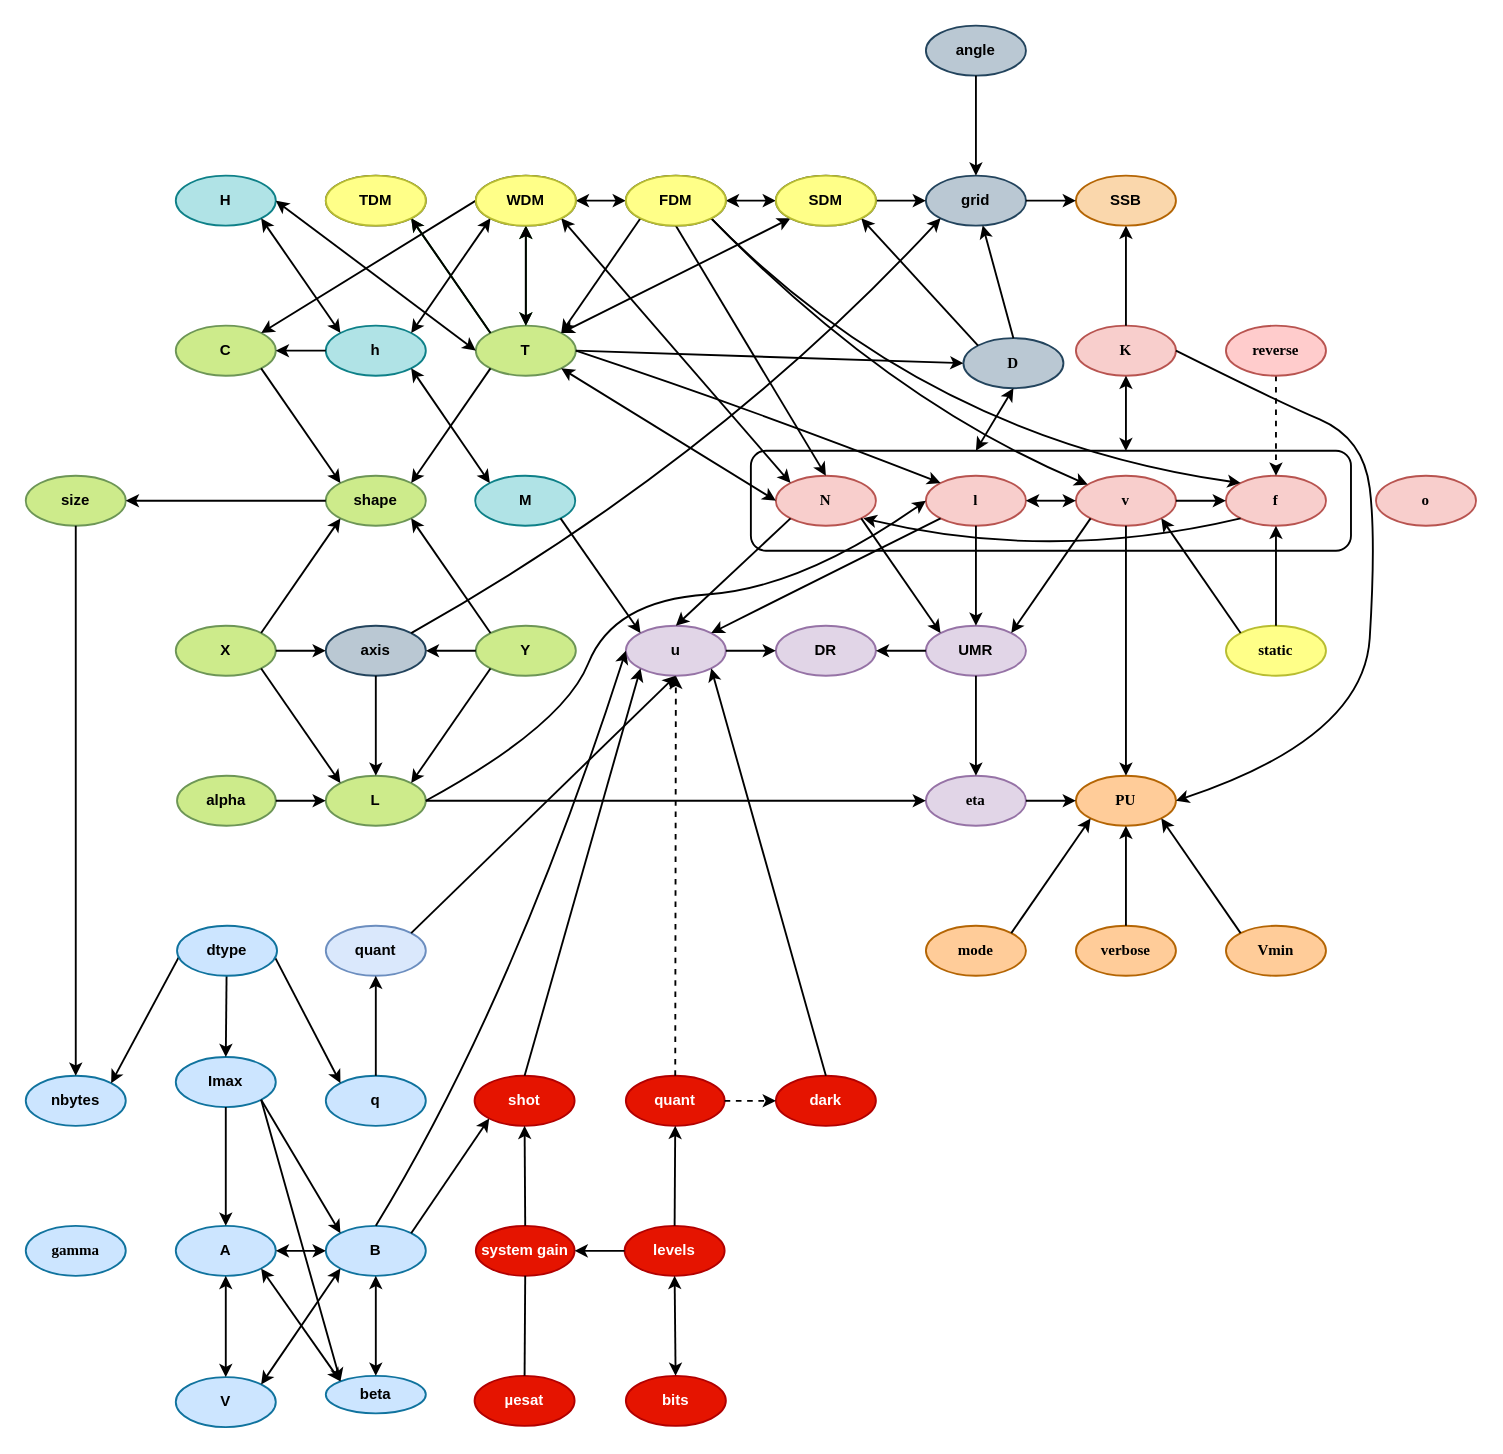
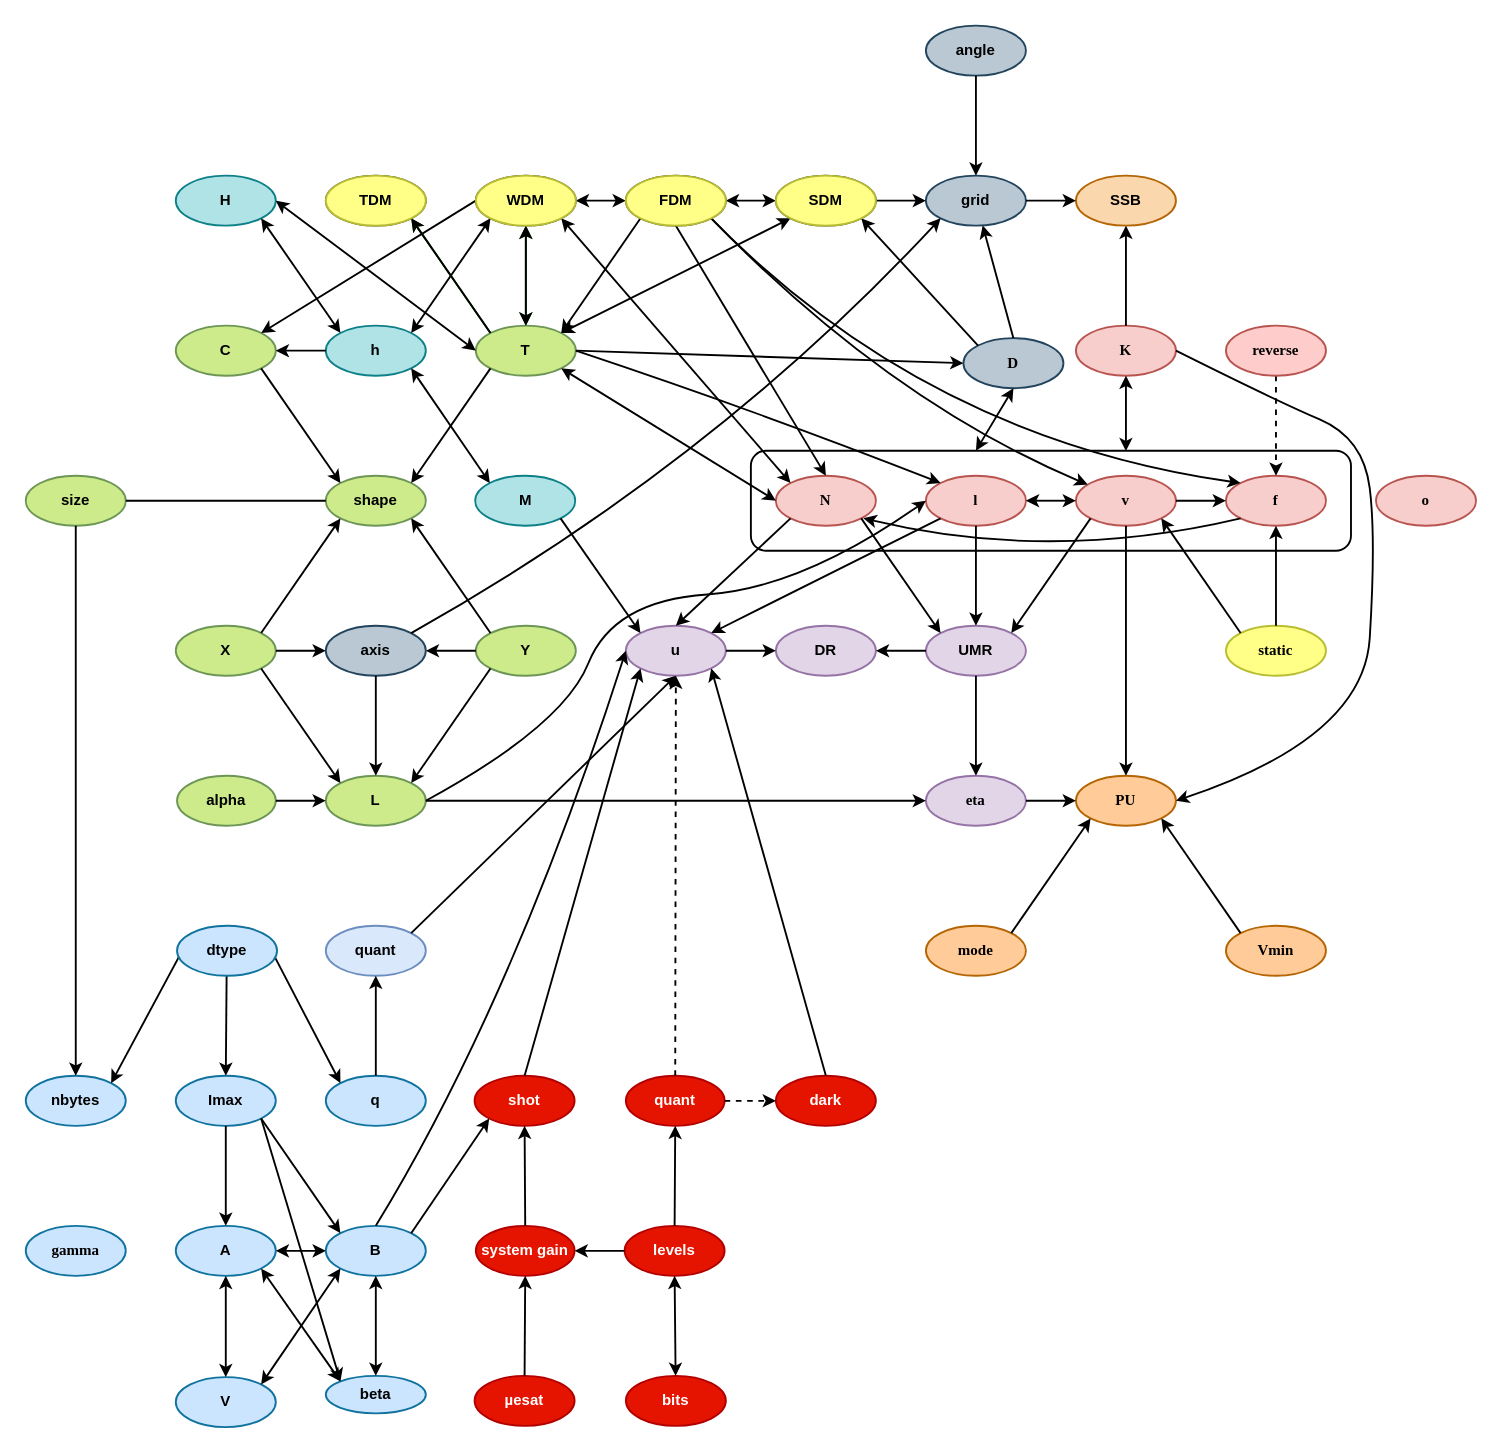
- <mxCell id="50" value="" style="endArrow=classic;html=1;curved=1;exitX=0;exitY=0.5;exitDx=0;exitDy=0;entryX=1;entryY=0.5;entryDx=0;entryDy=0;fontStyle=1;shadow=0;strokeWidth=1.5;labelBorderColor=none;" parent="1" source="40" target="49" edge="1"><mxGeometry width="50" height="50" relative="1" as="geometry"><mxPoint x="930" y="320" as="sourcePoint" /><mxPoint x="980" y="270" as="targetPoint" /></mxGeometry></mxCell>
+ <mxCell id="50" value="" style="endArrow=none;html=1;curved=1;exitX=0;exitY=0.5;exitDx=0;exitDy=0;entryX=1;entryY=0.5;entryDx=0;entryDy=0;fontStyle=1;shadow=0;strokeWidth=1.5;labelBorderColor=none;" parent="1" source="40" target="49" edge="1"><mxGeometry width="50" height="50" relative="1" as="geometry"><mxPoint x="930" y="320" as="sourcePoint" /><mxPoint x="980" y="270" as="targetPoint" /></mxGeometry></mxCell>
- <mxCell id="116" value="" style="endArrow=classic;html=1;curved=1;entryX=0.5;entryY=1;entryDx=0;entryDy=0;fontStyle=1;shadow=0;strokeWidth=1.5;labelBorderColor=none;" parent="1" source="112" target="12" edge="1"><mxGeometry width="50" height="50" relative="1" as="geometry"><mxPoint x="790" y="990" as="sourcePoint" /><mxPoint x="881.716" y="664.142" as="targetPoint" /></mxGeometry></mxCell>
- <mxCell id="112" value="&lt;span&gt;verbose&lt;br&gt;&lt;/span&gt;" style="ellipse;whiteSpace=wrap;html=1;rounded=0;shadow=0;comic=0;labelBackgroundColor=none;strokeWidth=1.5;fontFamily=Verdana;fontSize=12;align=center;fontStyle=1;fillColor=#ffcc99;strokeColor=#B46504;labelBorderColor=none;" parent="1" vertex="1"><mxGeometry x="860" y="740" width="80" height="40" as="geometry" /></mxCell>
- <mxCell id="71" value="Imax" style="ellipse;whiteSpace=wrap;html=1;fontStyle=1;fillColor=#cce5ff;strokeColor=#10739E;shadow=0;strokeWidth=1.5;labelBorderColor=none;" parent="1" vertex="1"><mxGeometry x="140" y="845" width="80" height="40" as="geometry" /></mxCell>
+ <mxCell id="71" value="Imax" style="ellipse;whiteSpace=wrap;html=1;fontStyle=1;fillColor=#cce5ff;strokeColor=#10739E;shadow=0;strokeWidth=1.5;labelBorderColor=none;" parent="1" vertex="1"><mxGeometry x="140" y="860" width="80" height="40" as="geometry" /></mxCell>
- <mxCell id="134" value="" style="endArrow=none;html=1;rounded=0;exitX=0.5;exitY=0;exitDx=0;exitDy=0;entryX=0.5;entryY=1;entryDx=0;entryDy=0;fontStyle=1;strokeWidth=1.5;" parent="1" source="129" target="127" edge="1"><mxGeometry width="50" height="50" relative="1" as="geometry"><mxPoint x="1000" y="890" as="sourcePoint" /><mxPoint x="1050" y="840" as="targetPoint" /></mxGeometry></mxCell>
+ <mxCell id="134" value="" style="endArrow=classic;html=1;rounded=0;exitX=0.5;exitY=0;exitDx=0;exitDy=0;entryX=0.5;entryY=1;entryDx=0;entryDy=0;fontStyle=1;strokeWidth=1.5;" parent="1" source="129" target="127" edge="1"><mxGeometry width="50" height="50" relative="1" as="geometry"><mxPoint x="1000" y="890" as="sourcePoint" /><mxPoint x="1050" y="840" as="targetPoint" /></mxGeometry></mxCell>
